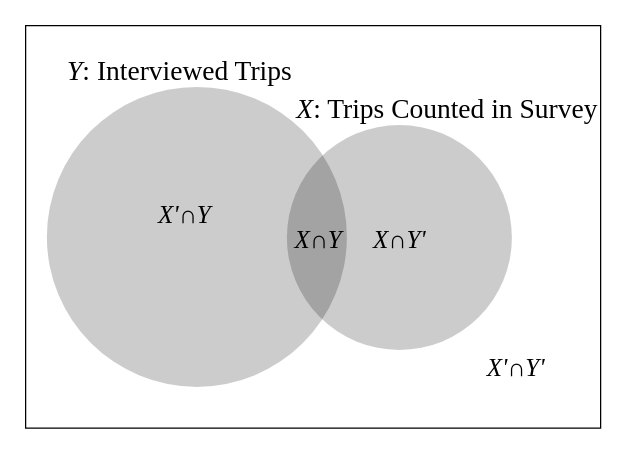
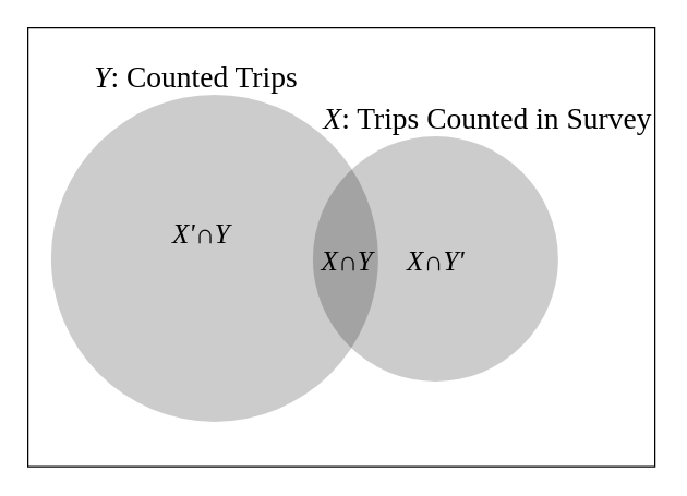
- <mxCell id="7" value="&lt;p style=&quot;font-size: 22px;&quot; class=&quot;MsoNormal&quot;&gt;&lt;/p&gt;&lt;p style=&quot;font-size: 22px;&quot;&gt;&lt;span style=&quot;background-color: initial; font-size: 22px;&quot;&gt;&lt;font style=&quot;font-size: 22px;&quot; face=&quot;Times New Roman&quot;&gt;&lt;i style=&quot;font-size: 22px;&quot;&gt;Y&lt;/i&gt;&lt;span style=&quot;font-size: 22px;&quot;&gt;: Interviewed Trips&lt;/span&gt;&lt;/font&gt;&lt;/span&gt;&lt;/p&gt;" style="text;html=1;align=center;verticalAlign=middle;whiteSpace=wrap;rounded=0;fontSize=22;" vertex="1" parent="1"><mxGeometry x="49" y="44" width="189" height="25" as="geometry" /></mxCell>
+ <mxCell id="7" value="&lt;p style=&quot;font-size: 22px;&quot; class=&quot;MsoNormal&quot;&gt;&lt;/p&gt;&lt;p style=&quot;font-size: 22px;&quot;&gt;&lt;span style=&quot;background-color: initial; font-size: 22px;&quot;&gt;&lt;font style=&quot;font-size: 22px;&quot; face=&quot;Times New Roman&quot;&gt;&lt;i style=&quot;font-size: 22px;&quot;&gt;Y&lt;/i&gt;&lt;span style=&quot;font-size: 22px;&quot;&gt;: Counted Trips&lt;/span&gt;&lt;/font&gt;&lt;/span&gt;&lt;/p&gt;" style="text;html=1;align=center;verticalAlign=middle;whiteSpace=wrap;rounded=0;fontSize=22;" vertex="1" parent="1"><mxGeometry x="49" y="44" width="189" height="25" as="geometry" /></mxCell>
- <mxCell id="10" value="&lt;p style=&quot;font-size: 20px;&quot; class=&quot;MsoNormal&quot;&gt;&lt;/p&gt;&lt;p style=&quot;font-size: 20px;&quot;&gt;&lt;span style=&quot;background-color: initial; font-size: 20px;&quot;&gt;&lt;font style=&quot;font-size: 20px;&quot; face=&quot;Times New Roman&quot;&gt;&lt;i style=&quot;font-size: 20px;&quot;&gt;X'&lt;/i&gt;&lt;font style=&quot;font-size: 20px;&quot;&gt;∩&lt;/font&gt;&lt;/font&gt;&lt;/span&gt;&lt;font style=&quot;font-size: 20px;&quot; face=&quot;Times New Roman&quot;&gt;&lt;i style=&quot;font-size: 20px;&quot;&gt;Y'&lt;/i&gt;&lt;/font&gt;&lt;/p&gt;" style="text;html=1;align=center;verticalAlign=middle;whiteSpace=wrap;rounded=0;fontSize=20;" vertex="1" parent="1"><mxGeometry x="380" y="280" width="65" height="25" as="geometry" /></mxCell>
